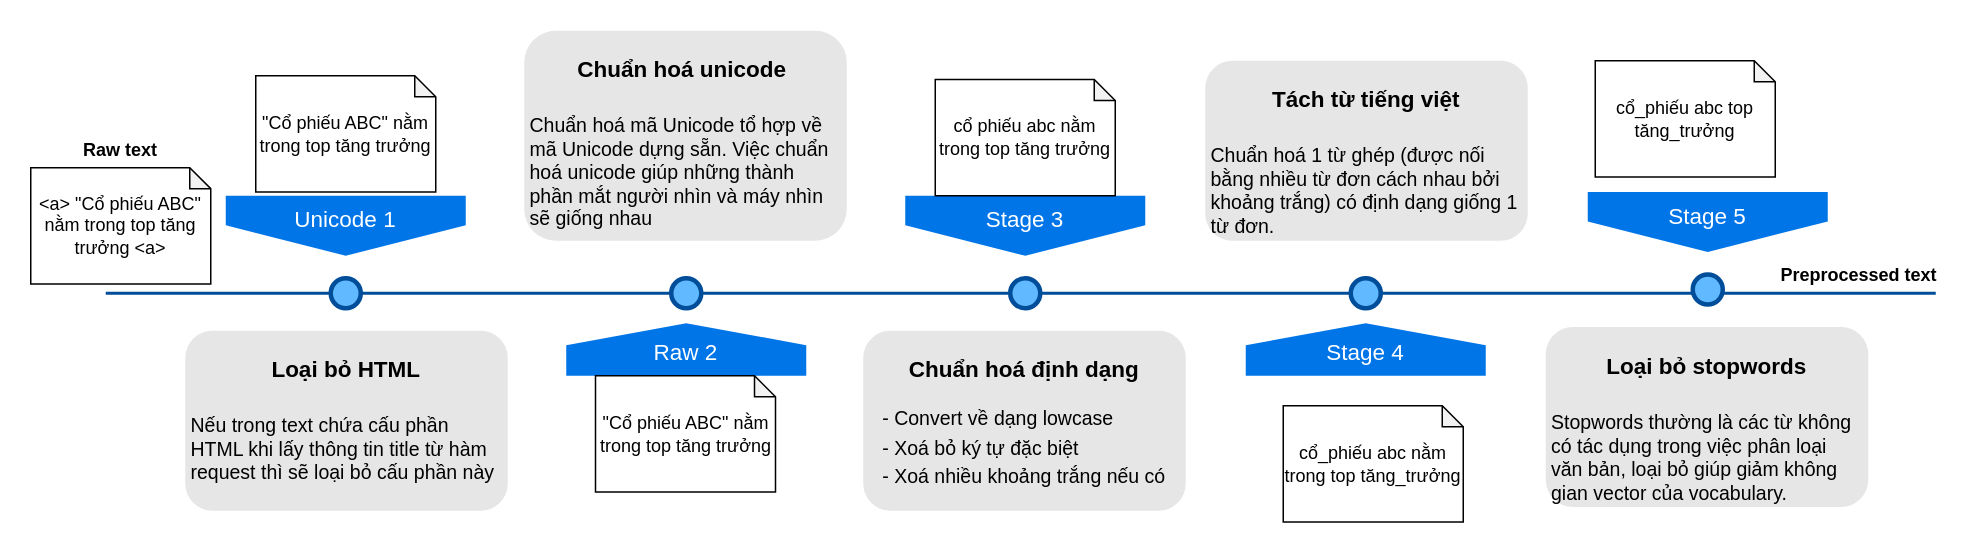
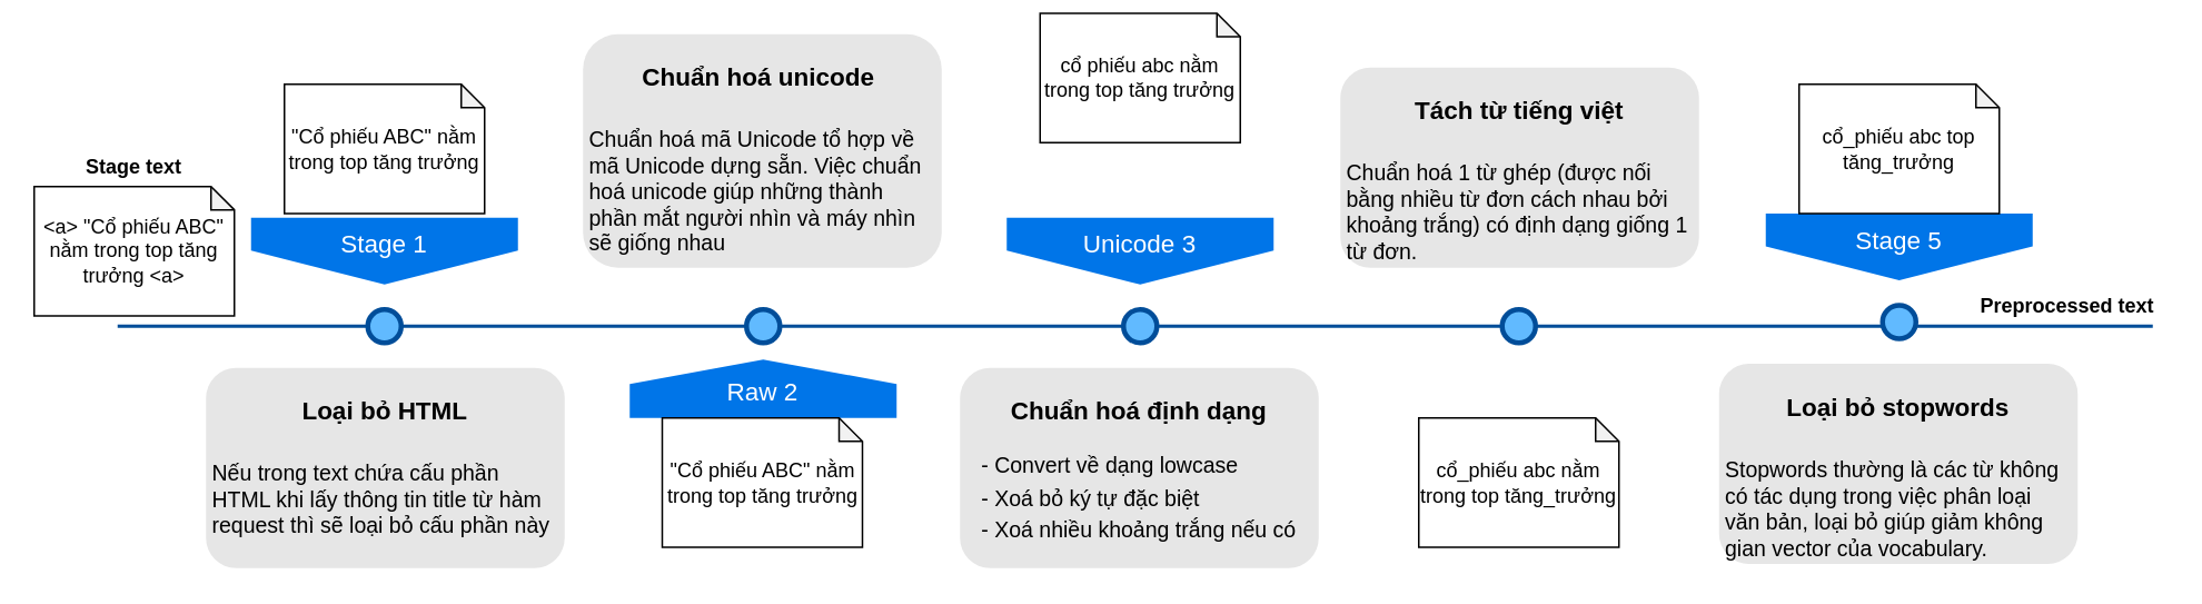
- <mxCell id="25" value="cổ_phiếu abc top tăng_trưởng" style="shape=note;whiteSpace=wrap;html=1;backgroundOutline=1;darkOpacity=0.05;size=14;" vertex="1" parent="1"><mxGeometry x="1063" y="40" width="120" height="77.5" as="geometry" /></mxCell>
+ <mxCell id="25" value="cổ_phiếu abc top tăng_trưởng" style="shape=note;whiteSpace=wrap;html=1;backgroundOutline=1;darkOpacity=0.05;size=14;" vertex="1" parent="1"><mxGeometry x="1078" y="50" width="120" height="77.5" as="geometry" /></mxCell>
- <mxCell id="23" value="cổ phiếu abc nằm trong top tăng trưởng" style="shape=note;whiteSpace=wrap;html=1;backgroundOutline=1;darkOpacity=0.05;size=14;" vertex="1" parent="1"><mxGeometry x="623" y="52.5" width="120" height="77.5" as="geometry" /></mxCell>
+ <mxCell id="23" value="cổ phiếu abc nằm trong top tăng trưởng" style="shape=note;whiteSpace=wrap;html=1;backgroundOutline=1;darkOpacity=0.05;size=14;" vertex="1" parent="1"><mxGeometry x="623" y="7.5" width="120" height="77.5" as="geometry" /></mxCell>
- <mxCell id="18" value="Raw text" style="text;html=1;strokeColor=none;fillColor=none;align=center;verticalAlign=middle;whiteSpace=wrap;rounded=0;fontStyle=1" vertex="1" parent="1"><mxGeometry x="40" y="85" width="80" height="30" as="geometry" /></mxCell>
+ <mxCell id="18" value="Stage text" style="text;html=1;strokeColor=none;fillColor=none;align=center;verticalAlign=middle;whiteSpace=wrap;rounded=0;fontStyle=1" vertex="1" parent="1"><mxGeometry x="40" y="85" width="80" height="30" as="geometry" /></mxCell>
- <mxCell id="3" value="Unicode 1" style="shape=offPageConnector;whiteSpace=wrap;html=1;fillColor=#0075E8;fontSize=15;fontColor=#FFFFFF;size=0.509;verticalAlign=top;strokeColor=none;" parent="1" vertex="1"><mxGeometry x="150" y="130" width="160" height="40" as="geometry" /></mxCell>
+ <mxCell id="3" value="Stage 1" style="shape=offPageConnector;whiteSpace=wrap;html=1;fillColor=#0075E8;fontSize=15;fontColor=#FFFFFF;size=0.509;verticalAlign=top;strokeColor=none;" parent="1" vertex="1"><mxGeometry x="150" y="130" width="160" height="40" as="geometry" /></mxCell>
- <mxCell id="4" value="&lt;span&gt;Stage 3&lt;/span&gt;" style="shape=offPageConnector;whiteSpace=wrap;html=1;fillColor=#0075E8;fontSize=15;fontColor=#FFFFFF;size=0.509;verticalAlign=top;strokeColor=none;" parent="1" vertex="1"><mxGeometry x="603" y="130" width="160" height="40" as="geometry" /></mxCell>
+ <mxCell id="4" value="&lt;span&gt;Unicode 3&lt;/span&gt;" style="shape=offPageConnector;whiteSpace=wrap;html=1;fillColor=#0075E8;fontSize=15;fontColor=#FFFFFF;size=0.509;verticalAlign=top;strokeColor=none;" parent="1" vertex="1"><mxGeometry x="603" y="130" width="160" height="40" as="geometry" /></mxCell>
- <mxCell id="6" value="&lt;span&gt;Stage 4&lt;/span&gt;" style="shape=offPageConnector;whiteSpace=wrap;html=1;fillColor=#0075E8;fontSize=15;fontColor=#FFFFFF;size=0.418;flipV=1;verticalAlign=bottom;strokeColor=none;spacingBottom=4;" parent="1" vertex="1"><mxGeometry x="830" y="215" width="160" height="35" as="geometry" /></mxCell>
- <mxCell id="24" value="cổ_phiếu abc nằm trong top tăng_trưởng" style="shape=note;whiteSpace=wrap;html=1;backgroundOutline=1;darkOpacity=0.05;size=14;" vertex="1" parent="1"><mxGeometry x="855" y="270" width="120" height="77.5" as="geometry" /></mxCell>
+ <mxCell id="24" value="cổ_phiếu abc nằm trong top tăng_trưởng" style="shape=note;whiteSpace=wrap;html=1;backgroundOutline=1;darkOpacity=0.05;size=14;" vertex="1" parent="1"><mxGeometry x="850" y="250" width="120" height="77.5" as="geometry" /></mxCell>
